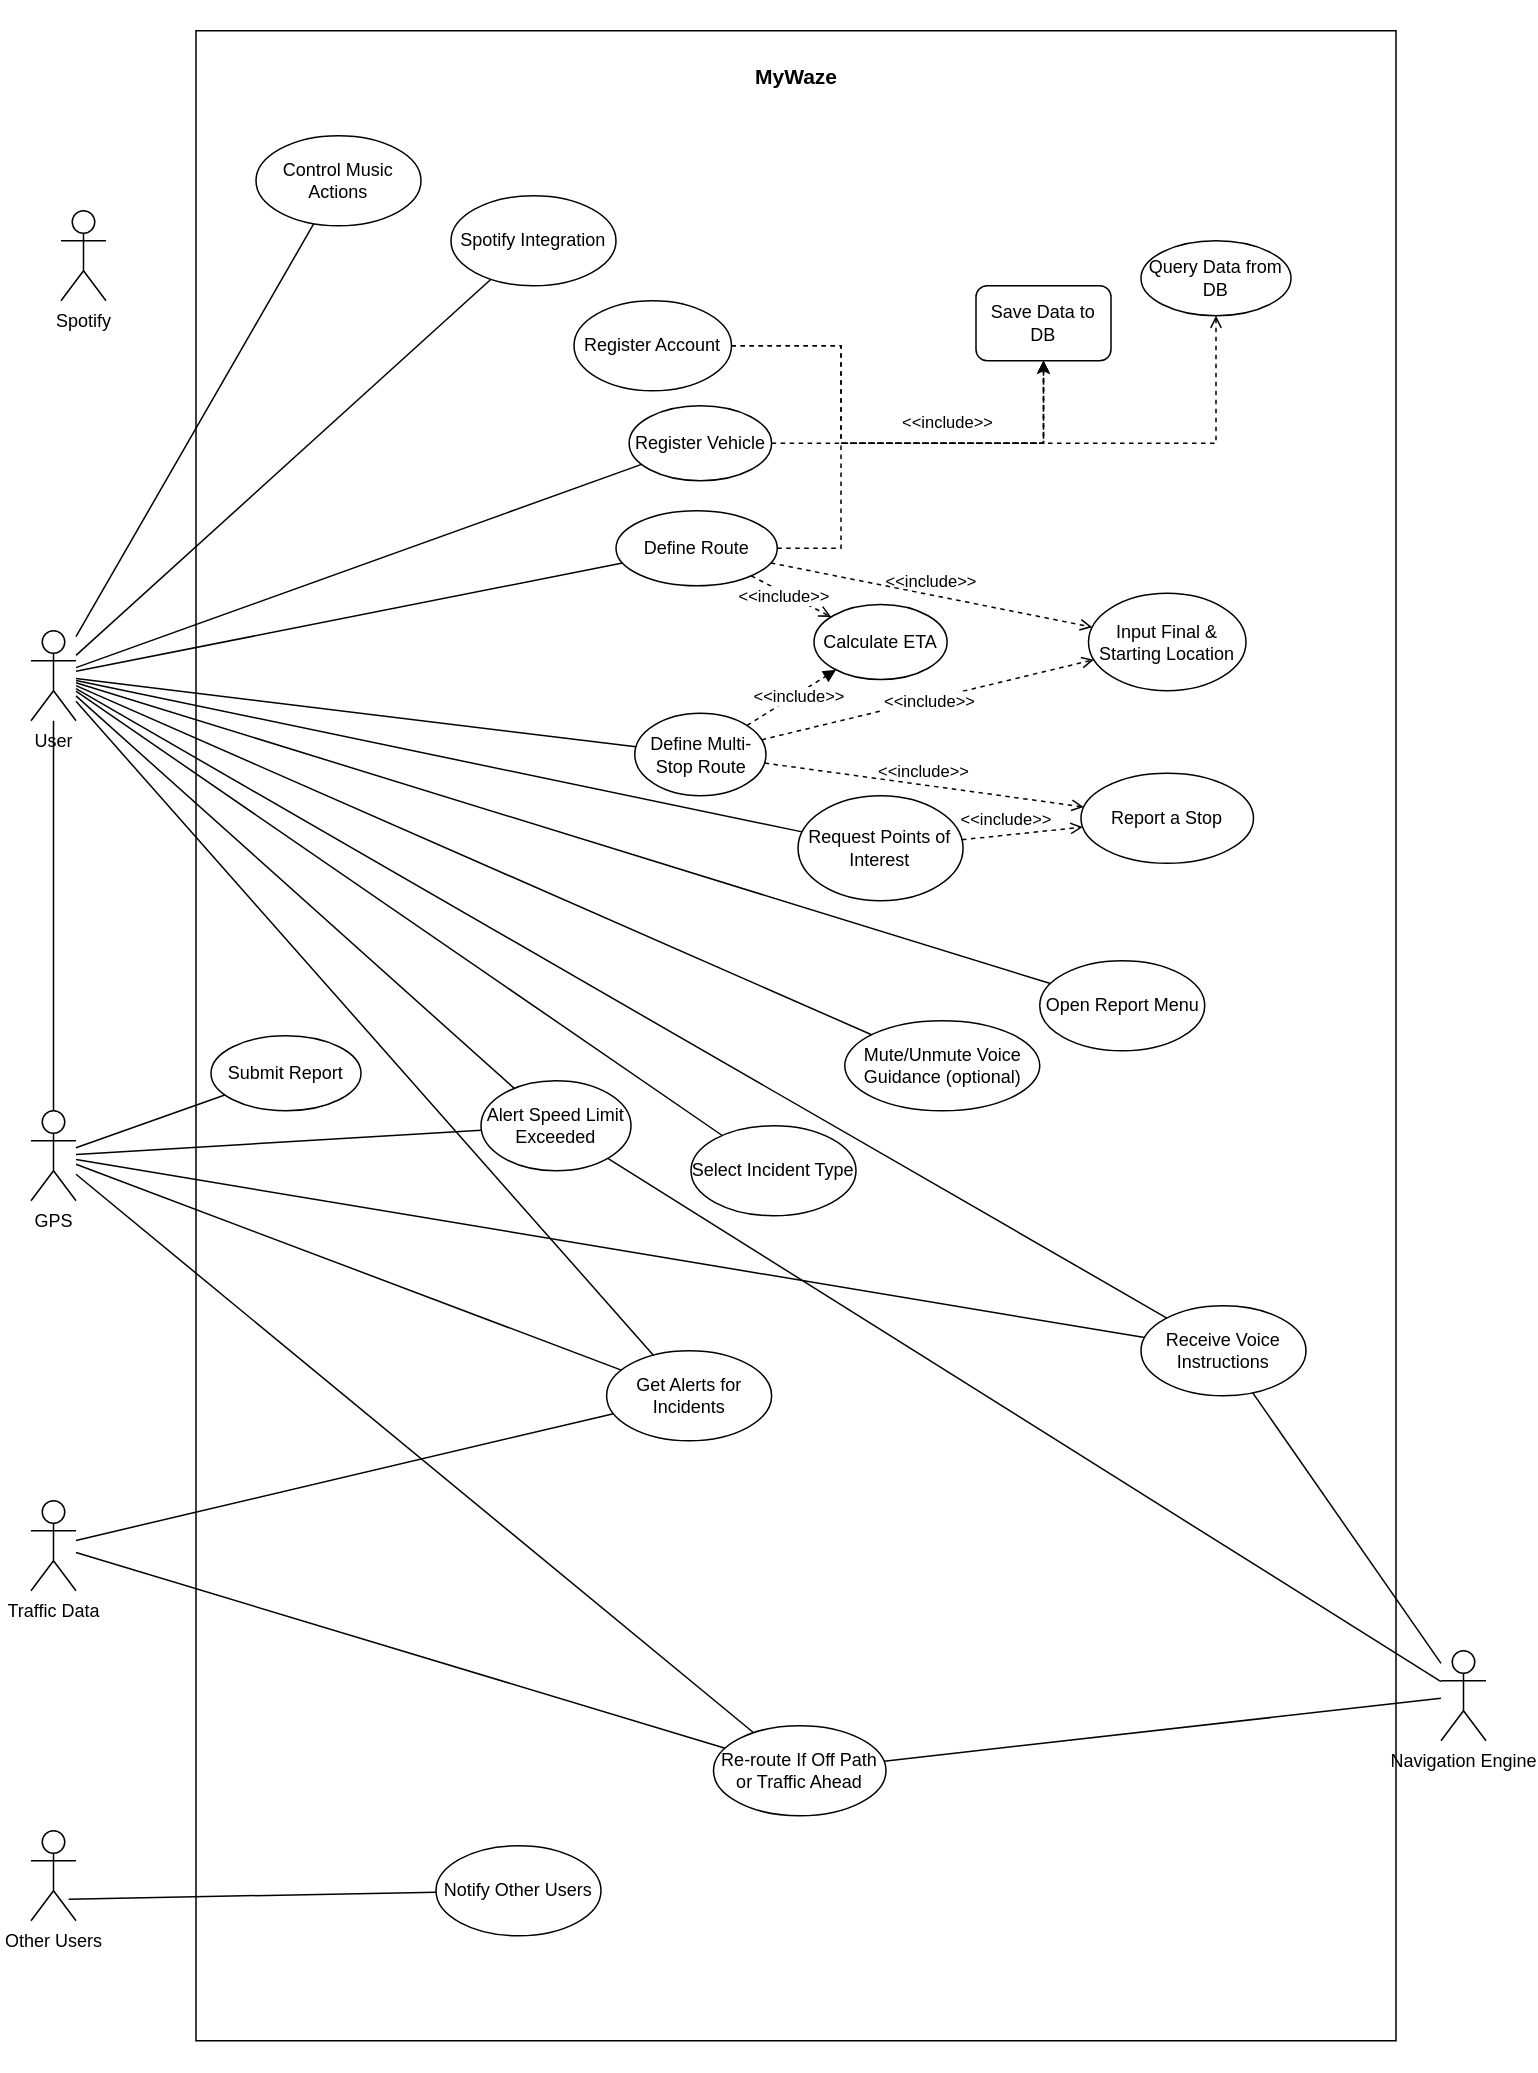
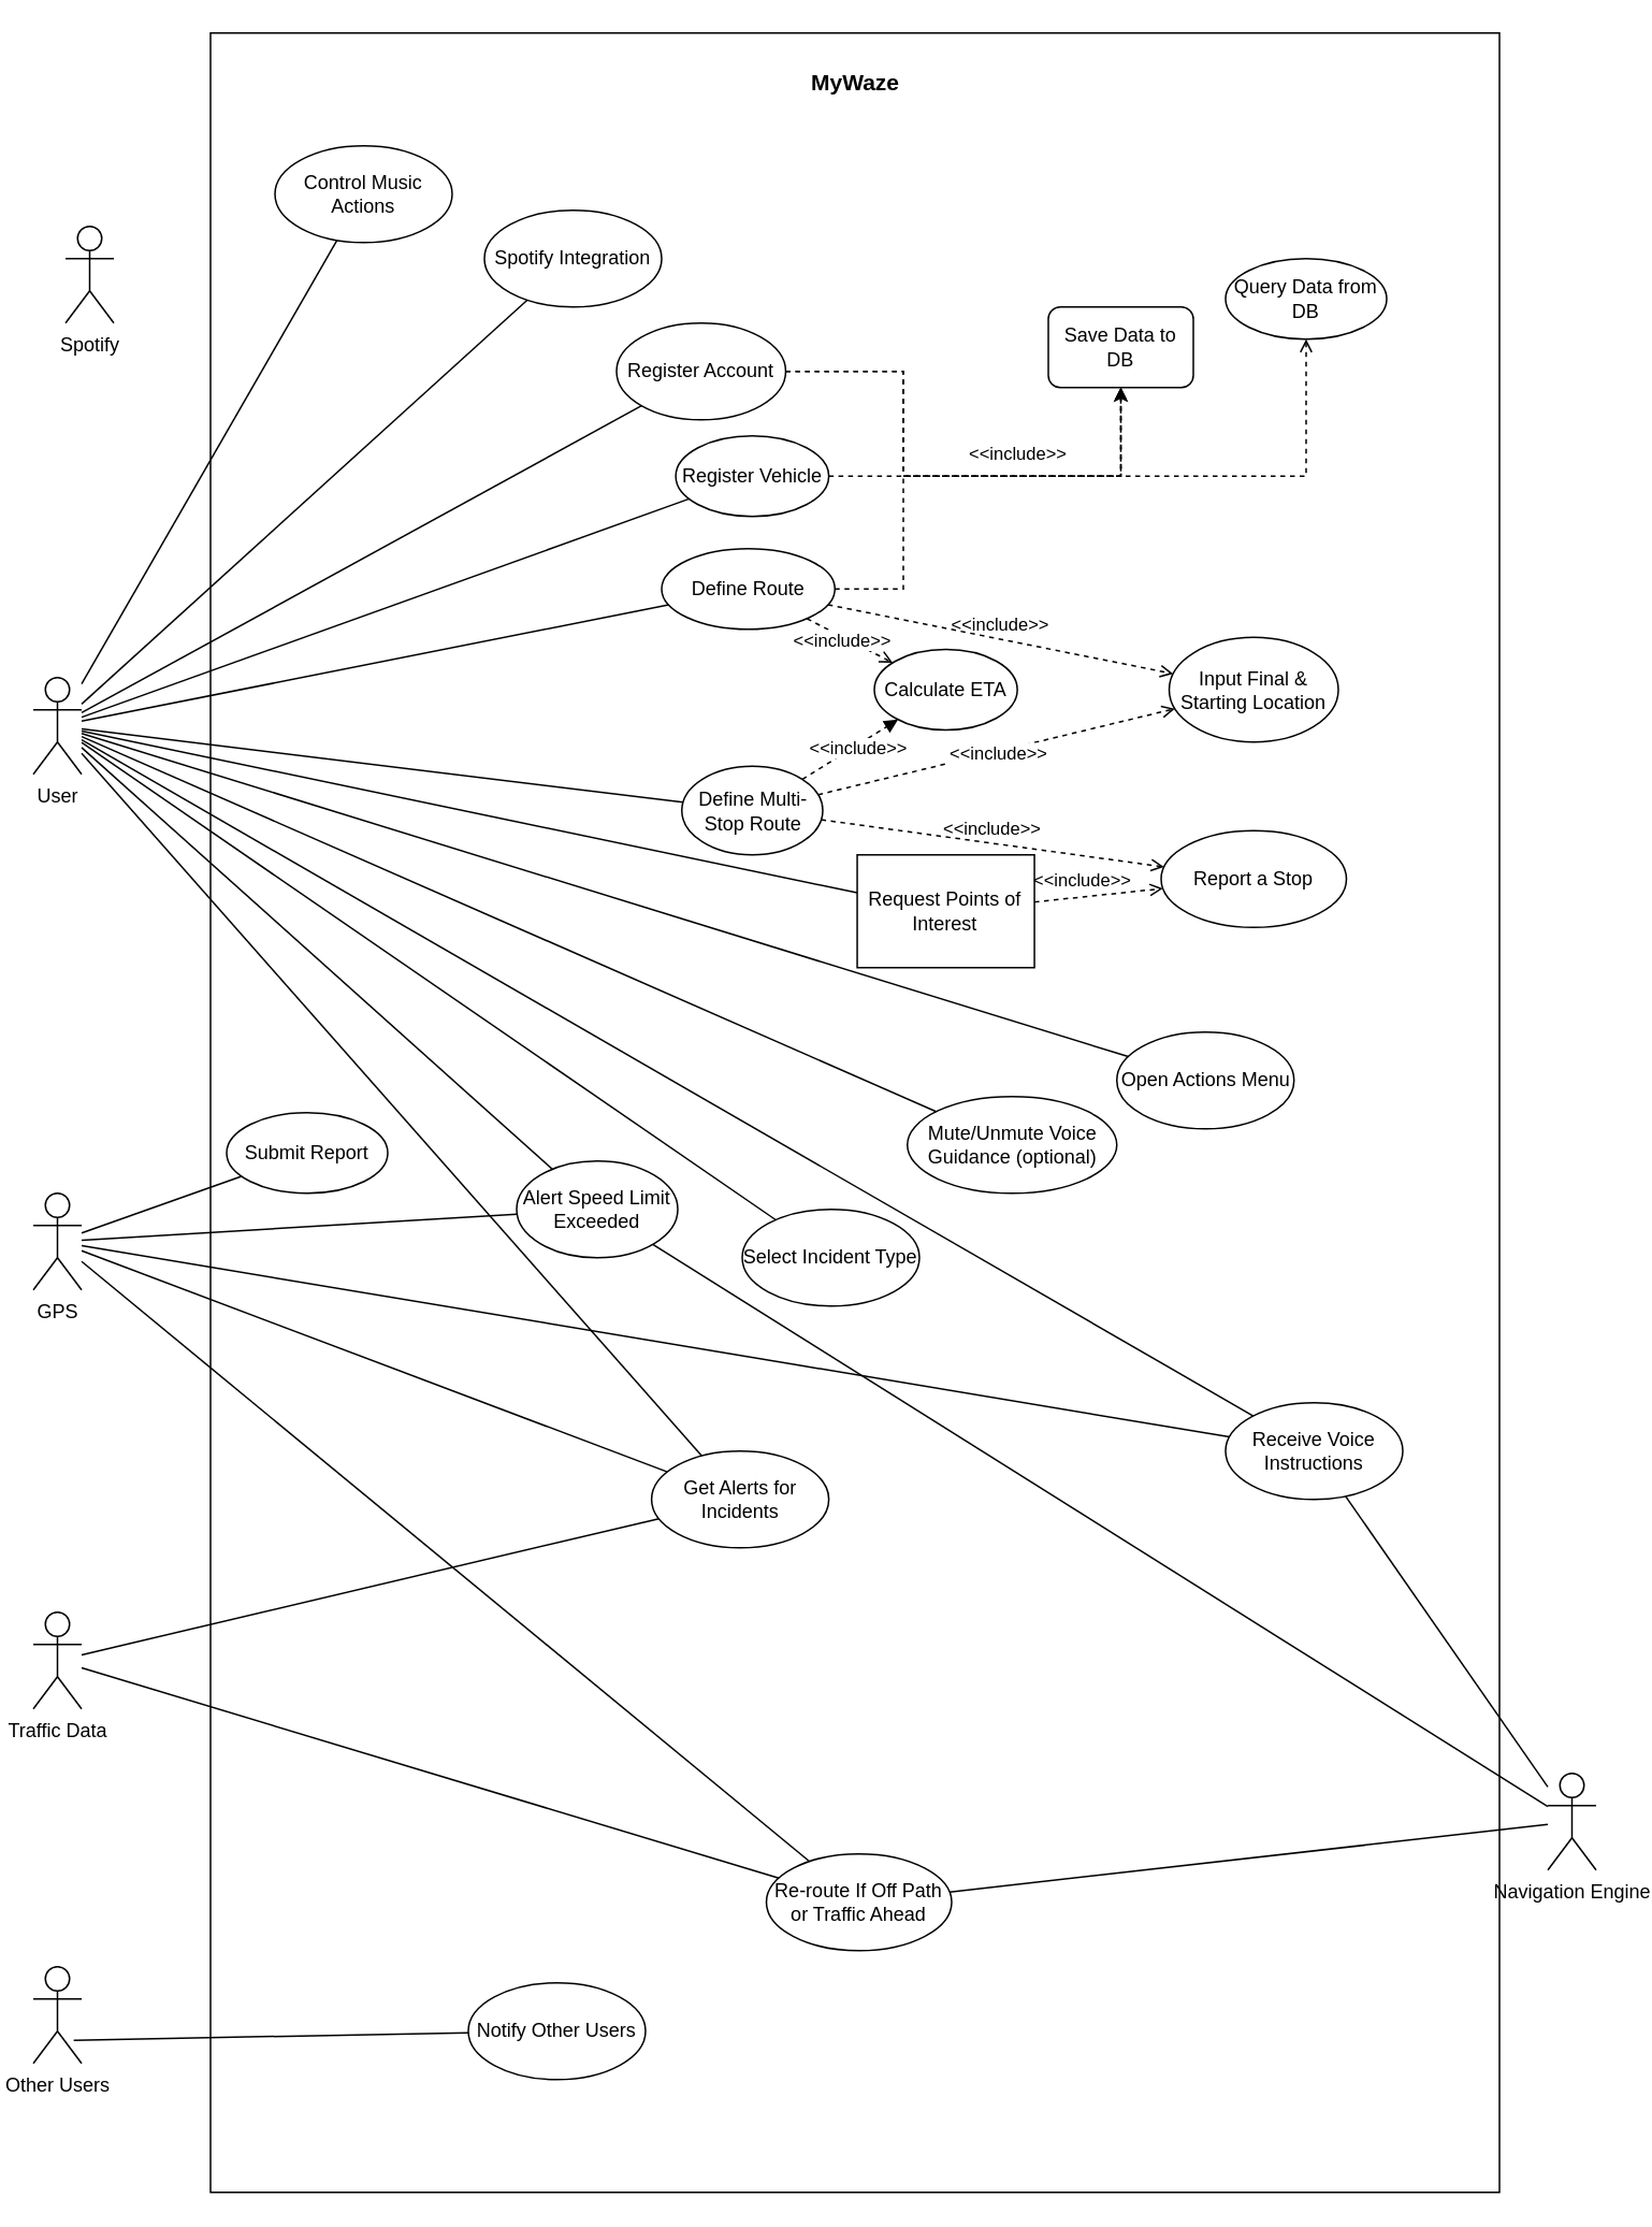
- <mxCell id="11" value="Request Points of Interest" style="ellipse;whiteSpace=wrap;html=1;" parent="1" vertex="1"><mxGeometry x="531.37" y="530" width="110" height="70" as="geometry" /></mxCell>
+ <mxCell id="11" value="Request Points of Interest" style="whiteSpace=wrap;html=1;rounded=0;" parent="1" vertex="1"><mxGeometry x="531.37" y="530" width="110" height="70" as="geometry" /></mxCell>
- <mxCell id="30" value="" style="edgeStyle=none;html=1;endArrow=none;verticalAlign=bottom;rounded=0;" parent="1" source="4" target="6" edge="1"><mxGeometry width="160" relative="1" as="geometry"><mxPoint x="40" y="410" as="sourcePoint" /><mxPoint x="155" y="340" as="targetPoint" /></mxGeometry></mxCell>
+ <mxCell id="30" value="" style="edgeStyle=none;html=1;endArrow=none;verticalAlign=bottom;rounded=0;entryX=0;entryY=1;entryDx=0;entryDy=0;" parent="1" source="4" target="10" edge="1"><mxGeometry width="160" relative="1" as="geometry"><mxPoint x="40" y="410" as="sourcePoint" /><mxPoint x="155" y="340" as="targetPoint" /></mxGeometry></mxCell>
- <mxCell id="20" value="Open Report Menu" style="ellipse;whiteSpace=wrap;html=1;" parent="1" vertex="1"><mxGeometry x="692.5" y="640" width="110" height="60" as="geometry" /></mxCell>
+ <mxCell id="20" value="Open Actions Menu" style="ellipse;whiteSpace=wrap;html=1;" parent="1" vertex="1"><mxGeometry x="692.5" y="640" width="110" height="60" as="geometry" /></mxCell>
